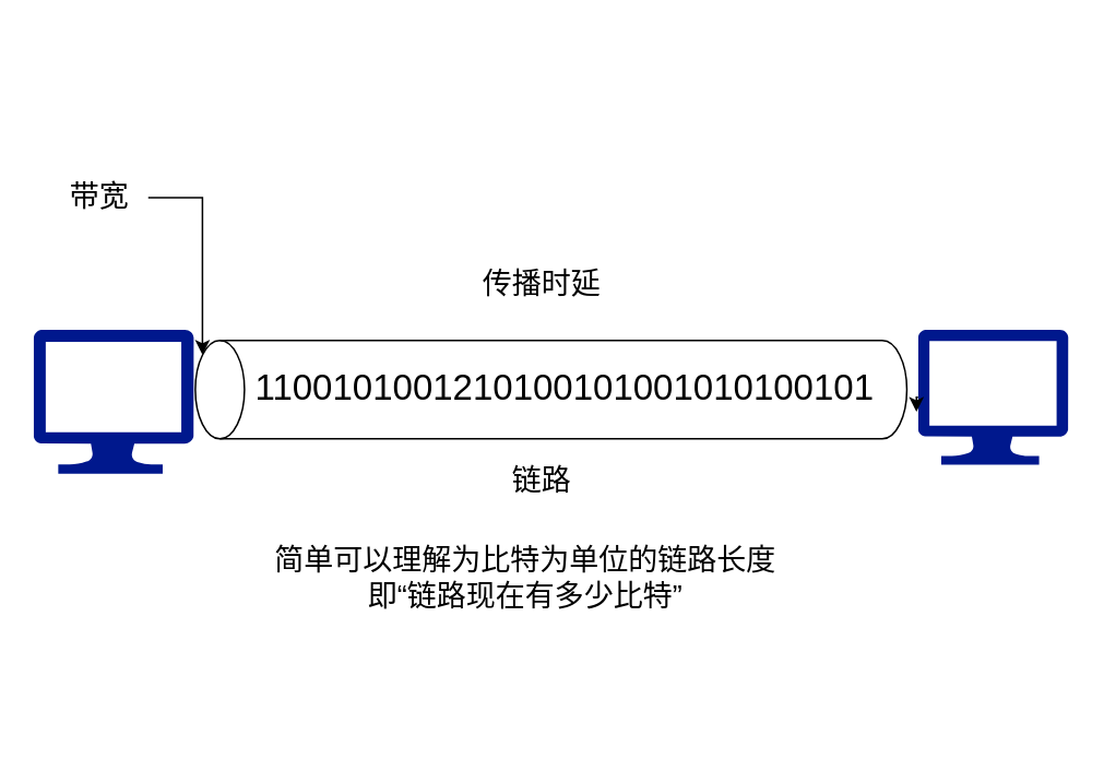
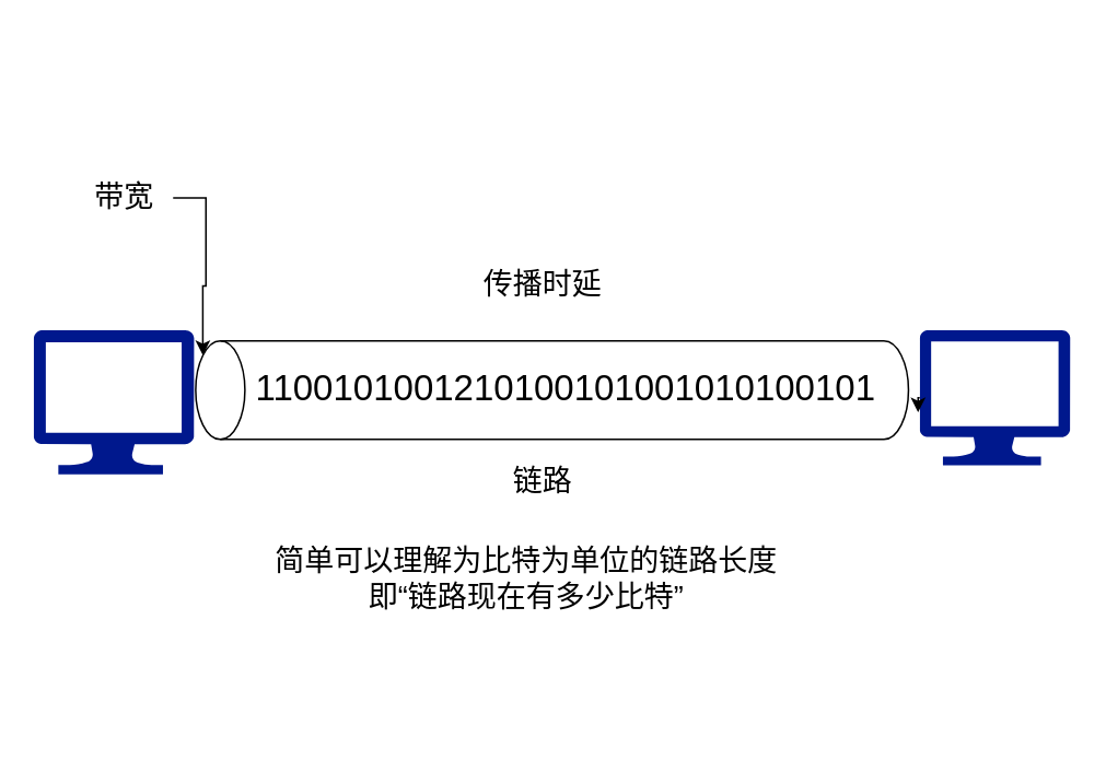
- <mxCell id="6" value="&lt;font style=&quot;font-size: 18px;&quot;&gt;带宽&lt;/font&gt;" style="text;html=1;align=center;verticalAlign=middle;resizable=0;points=[];autosize=1;strokeColor=none;fillColor=none;" vertex="1" parent="1"><mxGeometry x="30" y="100" width="60" height="40" as="geometry" /></mxCell>
+ <mxCell id="6" value="&lt;font style=&quot;font-size: 18px;&quot;&gt;带宽&lt;/font&gt;" style="text;html=1;align=center;verticalAlign=middle;resizable=0;points=[];autosize=1;strokeColor=none;fillColor=none;" vertex="1" parent="1"><mxGeometry x="45" y="100" width="60" height="40" as="geometry" /></mxCell>
